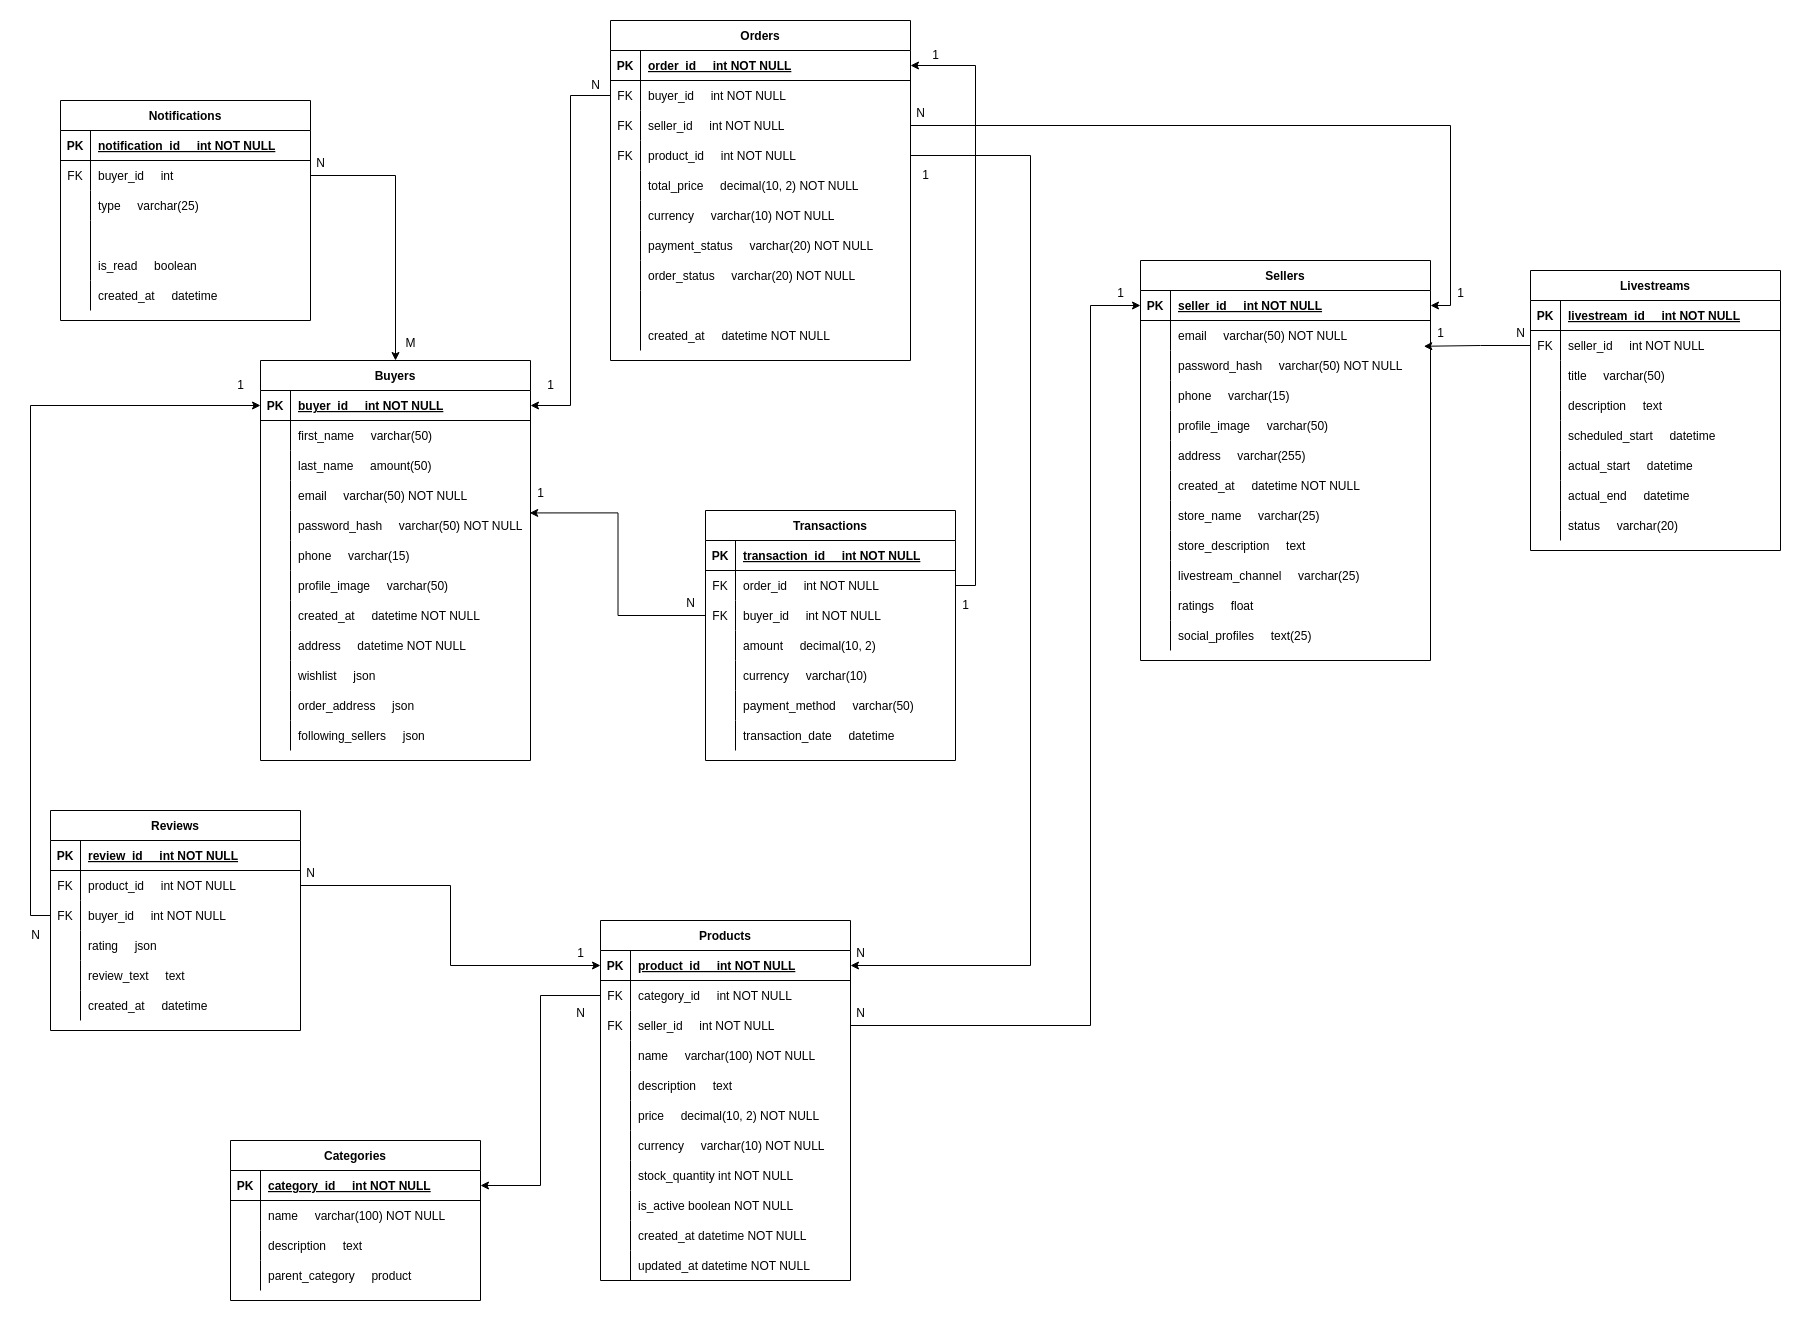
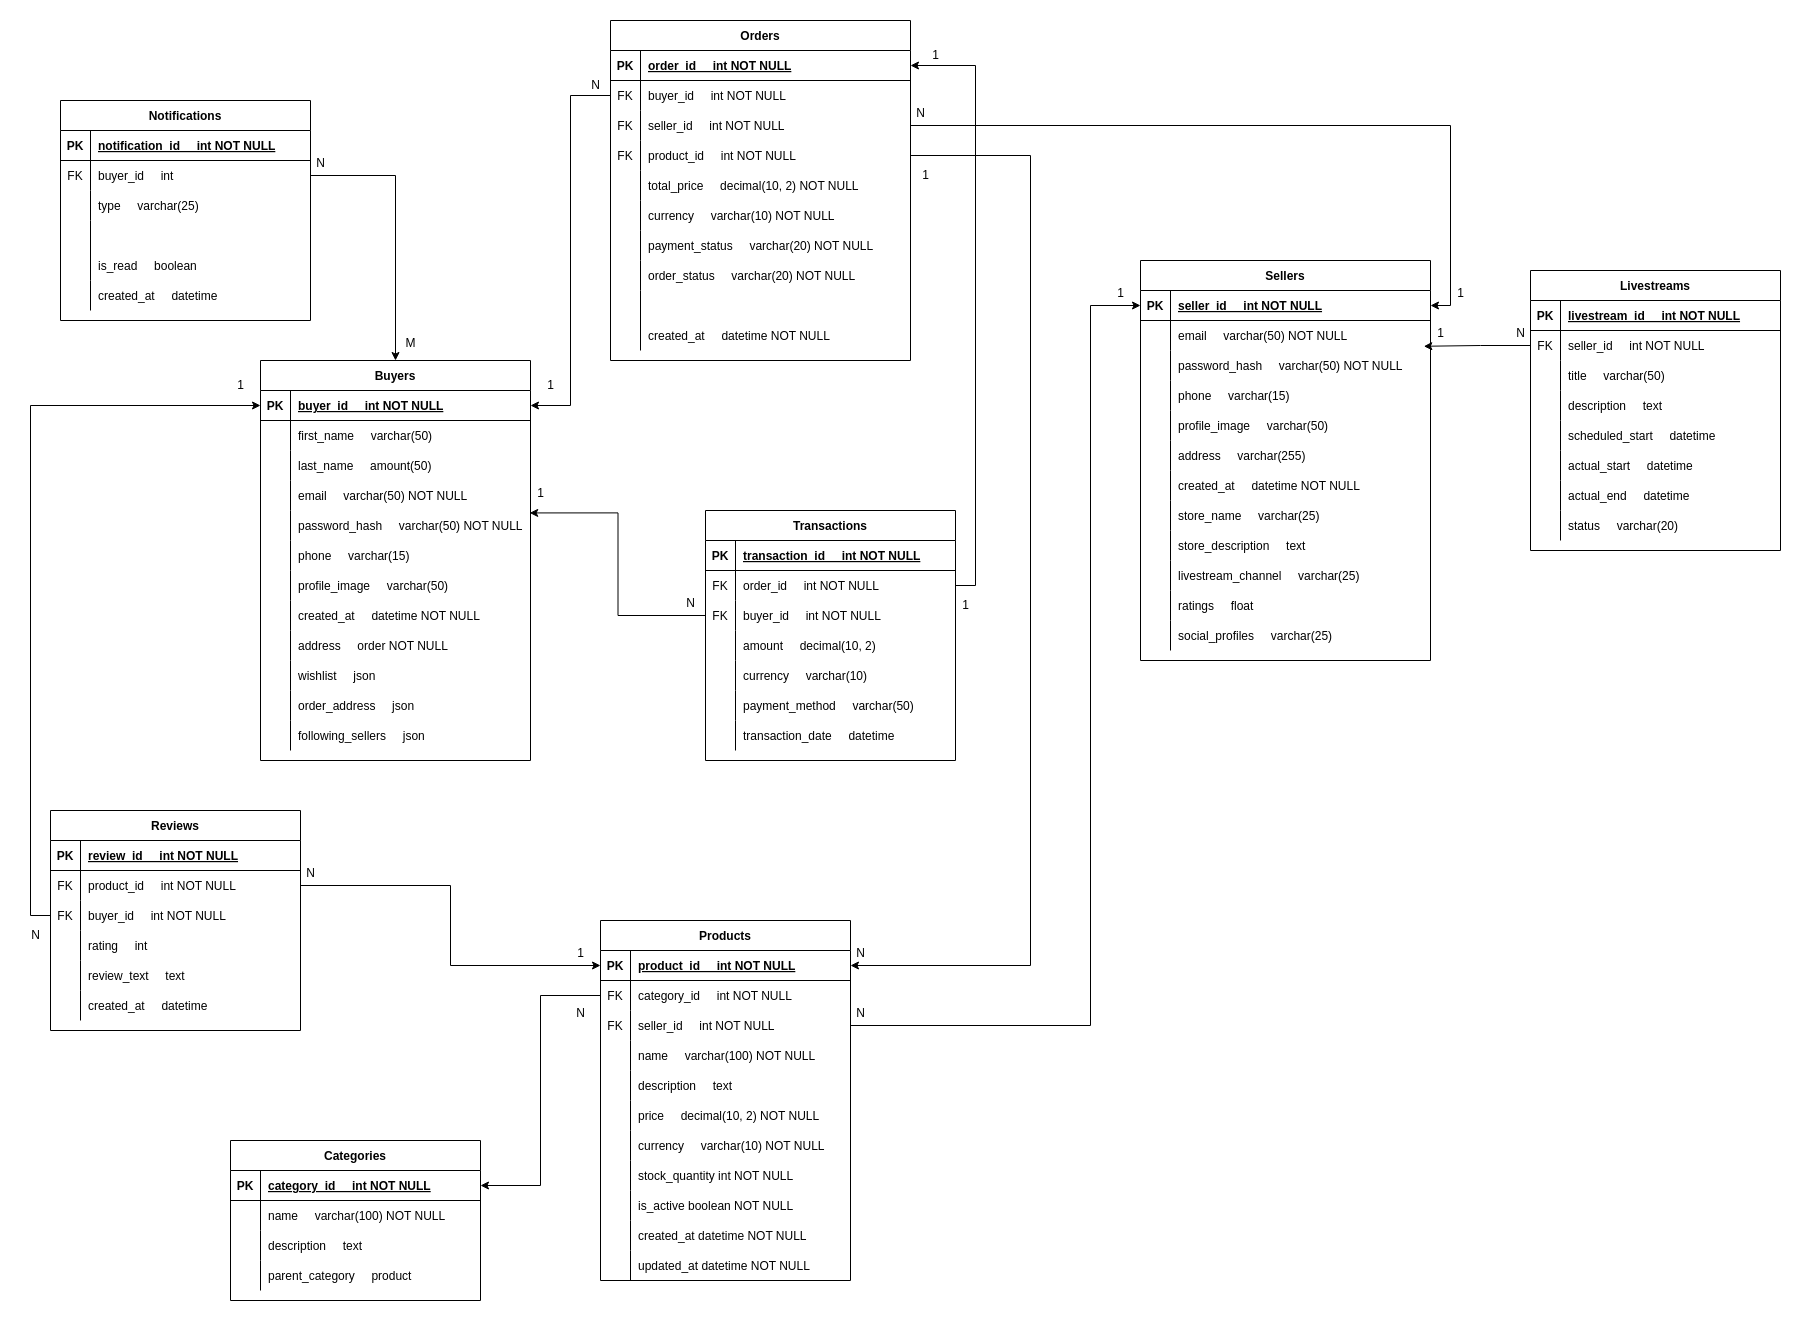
- <mxCell id="236" value="social_profiles     text(25)" style="shape=partialRectangle;overflow=hidden;connectable=0;fillColor=none;top=0;left=0;bottom=0;right=0;align=left;spacingLeft=6;" parent="234" vertex="1"><mxGeometry x="30" width="260" height="30" as="geometry"><mxRectangle width="260" height="30" as="alternateBounds" /></mxGeometry></mxCell>
+ <mxCell id="236" value="social_profiles     varchar(25)" style="shape=partialRectangle;overflow=hidden;connectable=0;fillColor=none;top=0;left=0;bottom=0;right=0;align=left;spacingLeft=6;" parent="234" vertex="1"><mxGeometry x="30" width="260" height="30" as="geometry"><mxRectangle width="260" height="30" as="alternateBounds" /></mxGeometry></mxCell>
- <mxCell id="59" value="address     datetime NOT NULL" style="shape=partialRectangle;overflow=hidden;connectable=0;fillColor=none;top=0;left=0;bottom=0;right=0;align=left;spacingLeft=6;" parent="57" vertex="1"><mxGeometry x="30" width="240" height="30" as="geometry"><mxRectangle width="240" height="30" as="alternateBounds" /></mxGeometry></mxCell>
+ <mxCell id="59" value="address     order NOT NULL" style="shape=partialRectangle;overflow=hidden;connectable=0;fillColor=none;top=0;left=0;bottom=0;right=0;align=left;spacingLeft=6;" parent="57" vertex="1"><mxGeometry x="30" width="240" height="30" as="geometry"><mxRectangle width="240" height="30" as="alternateBounds" /></mxGeometry></mxCell>
- <mxCell id="94" value="rating     json" style="shape=partialRectangle;overflow=hidden;connectable=0;fillColor=none;top=0;left=0;bottom=0;right=0;align=left;spacingLeft=6;" parent="92" vertex="1"><mxGeometry x="30" width="220" height="30" as="geometry"><mxRectangle width="220" height="30" as="alternateBounds" /></mxGeometry></mxCell>
+ <mxCell id="94" value="rating     int" style="shape=partialRectangle;overflow=hidden;connectable=0;fillColor=none;top=0;left=0;bottom=0;right=0;align=left;spacingLeft=6;" parent="92" vertex="1"><mxGeometry x="30" width="220" height="30" as="geometry"><mxRectangle width="220" height="30" as="alternateBounds" /></mxGeometry></mxCell>
